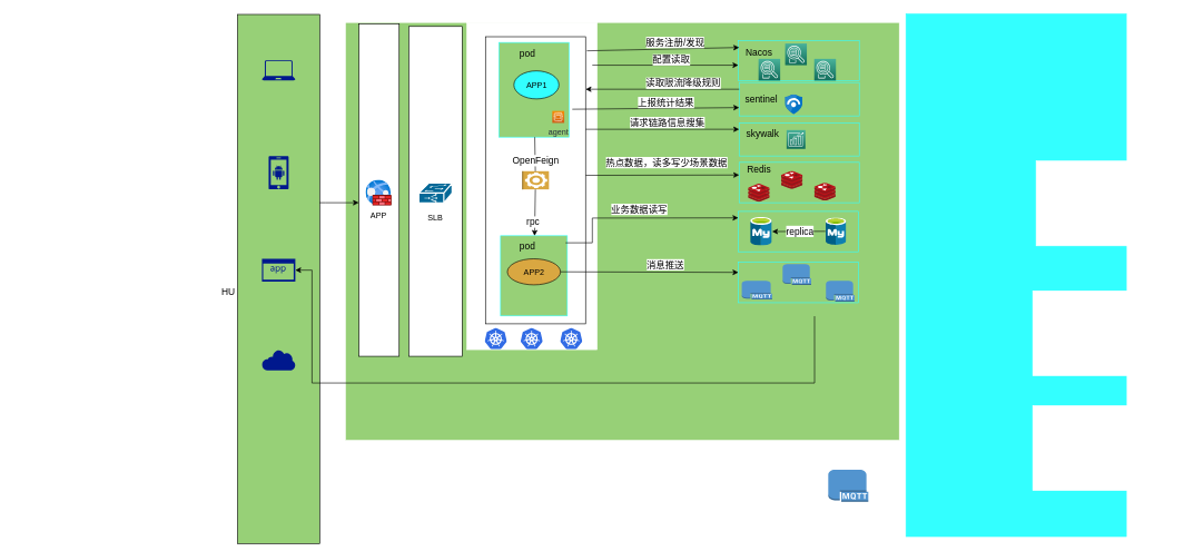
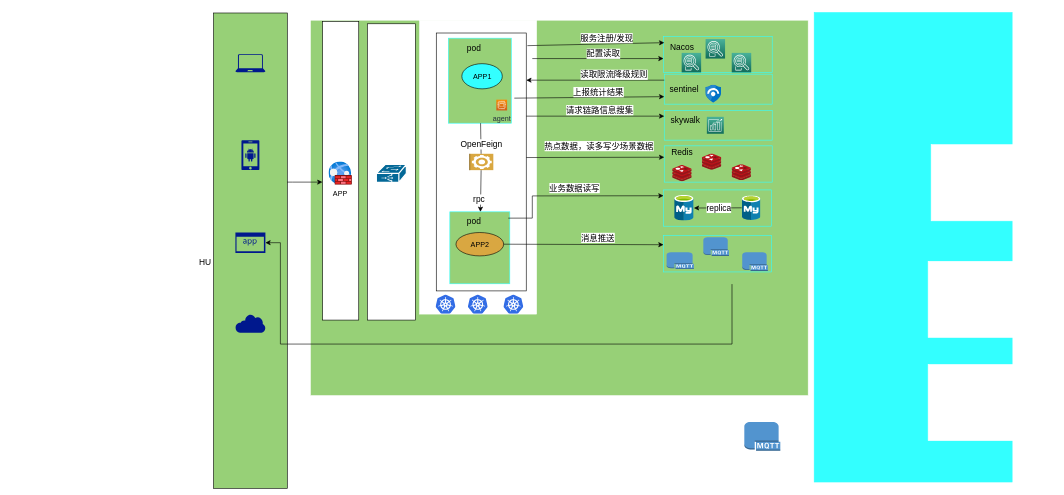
- <mxCell id="21" value="SLB" style="text;html=1;strokeColor=none;fillColor=none;align=center;verticalAlign=middle;whiteSpace=wrap;rounded=0;" vertex="1" parent="1"><mxGeometry x="622" y="310.5" width="60" height="30" as="geometry" /></mxCell>
